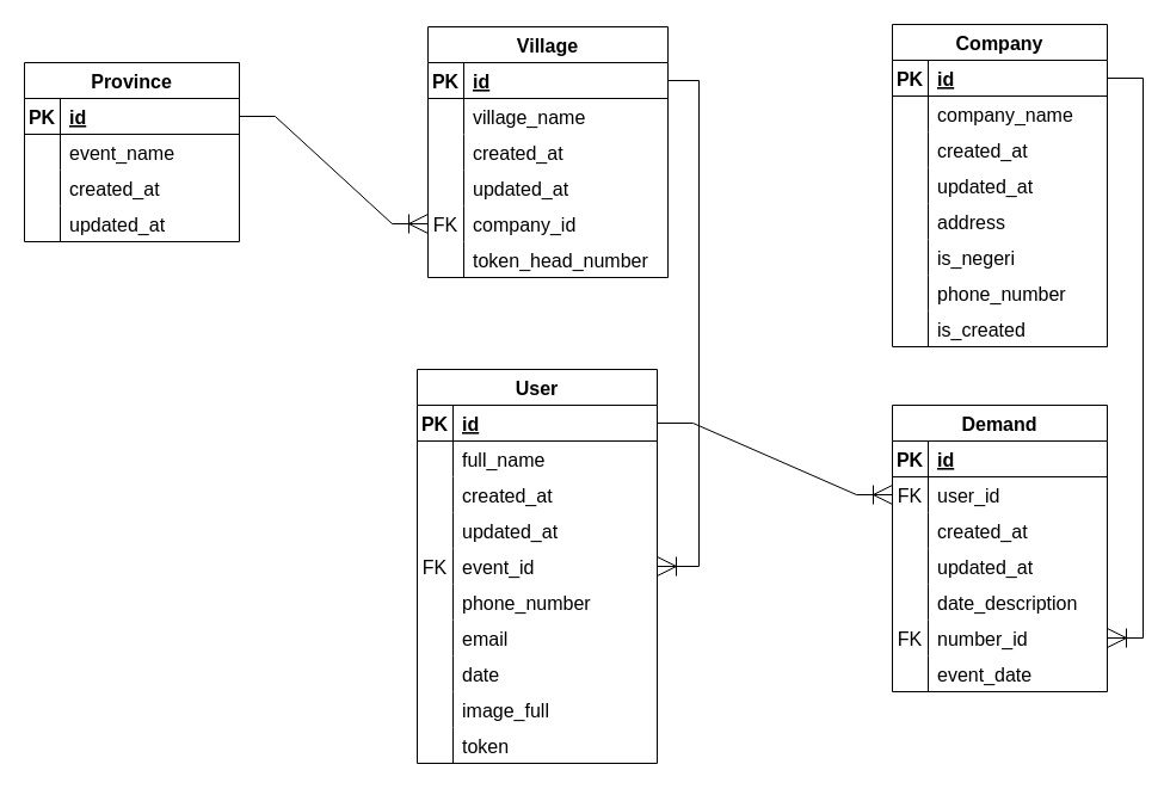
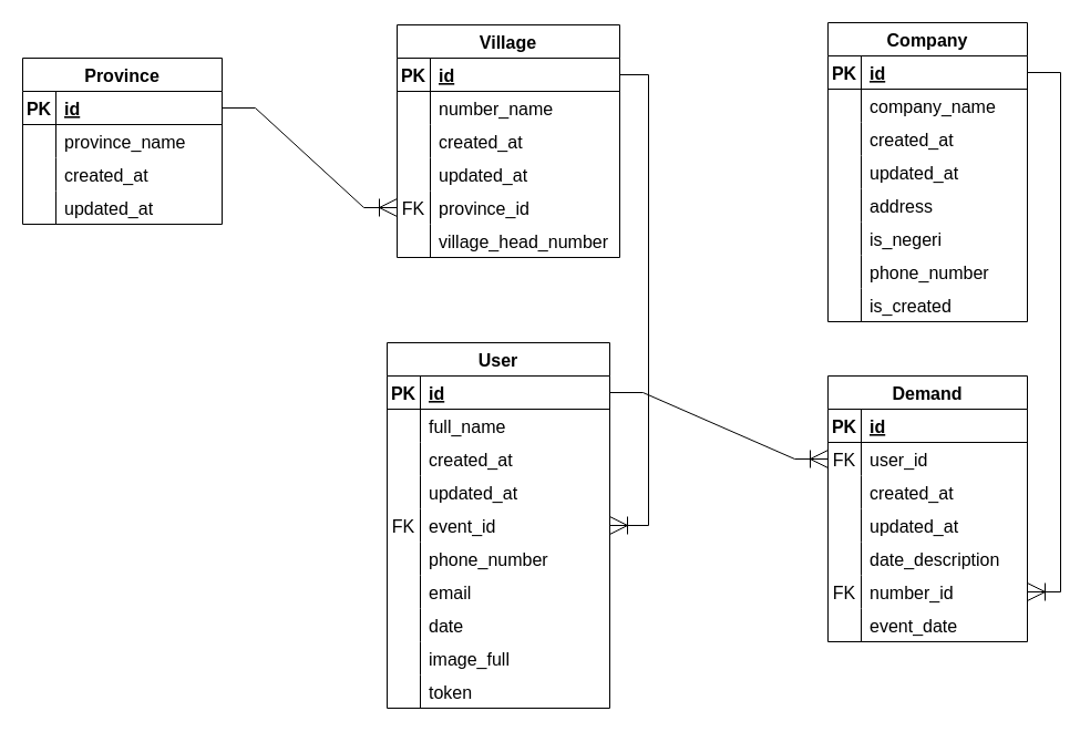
- <mxCell id="21" value="village_name" style="shape=partialRectangle;connectable=0;fillColor=none;top=0;left=0;bottom=0;right=0;align=left;spacingLeft=6;overflow=hidden;fontSize=16;" parent="19" vertex="1"><mxGeometry x="30" width="171" height="30" as="geometry"><mxRectangle width="171" height="30" as="alternateBounds" /></mxGeometry></mxCell>
+ <mxCell id="21" value="number_name" style="shape=partialRectangle;connectable=0;fillColor=none;top=0;left=0;bottom=0;right=0;align=left;spacingLeft=6;overflow=hidden;fontSize=16;" parent="19" vertex="1"><mxGeometry x="30" width="171" height="30" as="geometry"><mxRectangle width="171" height="30" as="alternateBounds" /></mxGeometry></mxCell>
- <mxCell id="8" value="event_name" style="shape=partialRectangle;connectable=0;fillColor=none;top=0;left=0;bottom=0;right=0;align=left;spacingLeft=6;overflow=hidden;fontSize=16;" parent="6" vertex="1"><mxGeometry x="30" width="150" height="30" as="geometry"><mxRectangle width="150" height="30" as="alternateBounds" /></mxGeometry></mxCell>
+ <mxCell id="8" value="province_name" style="shape=partialRectangle;connectable=0;fillColor=none;top=0;left=0;bottom=0;right=0;align=left;spacingLeft=6;overflow=hidden;fontSize=16;" parent="6" vertex="1"><mxGeometry x="30" width="150" height="30" as="geometry"><mxRectangle width="150" height="30" as="alternateBounds" /></mxGeometry></mxCell>
- <mxCell id="30" value="company_id" style="shape=partialRectangle;connectable=0;fillColor=none;top=0;left=0;bottom=0;right=0;align=left;spacingLeft=6;overflow=hidden;fontSize=16;" parent="28" vertex="1"><mxGeometry x="30" width="171" height="30" as="geometry"><mxRectangle width="171" height="30" as="alternateBounds" /></mxGeometry></mxCell>
+ <mxCell id="30" value="province_id" style="shape=partialRectangle;connectable=0;fillColor=none;top=0;left=0;bottom=0;right=0;align=left;spacingLeft=6;overflow=hidden;fontSize=16;" parent="28" vertex="1"><mxGeometry x="30" width="171" height="30" as="geometry"><mxRectangle width="171" height="30" as="alternateBounds" /></mxGeometry></mxCell>
- <mxCell id="33" value="token_head_number" style="shape=partialRectangle;connectable=0;fillColor=none;top=0;left=0;bottom=0;right=0;align=left;spacingLeft=6;overflow=hidden;fontSize=16;" parent="31" vertex="1"><mxGeometry x="30" width="171" height="30" as="geometry"><mxRectangle width="171" height="30" as="alternateBounds" /></mxGeometry></mxCell>
+ <mxCell id="33" value="village_head_number" style="shape=partialRectangle;connectable=0;fillColor=none;top=0;left=0;bottom=0;right=0;align=left;spacingLeft=6;overflow=hidden;fontSize=16;" parent="31" vertex="1"><mxGeometry x="30" width="171" height="30" as="geometry"><mxRectangle width="171" height="30" as="alternateBounds" /></mxGeometry></mxCell>
